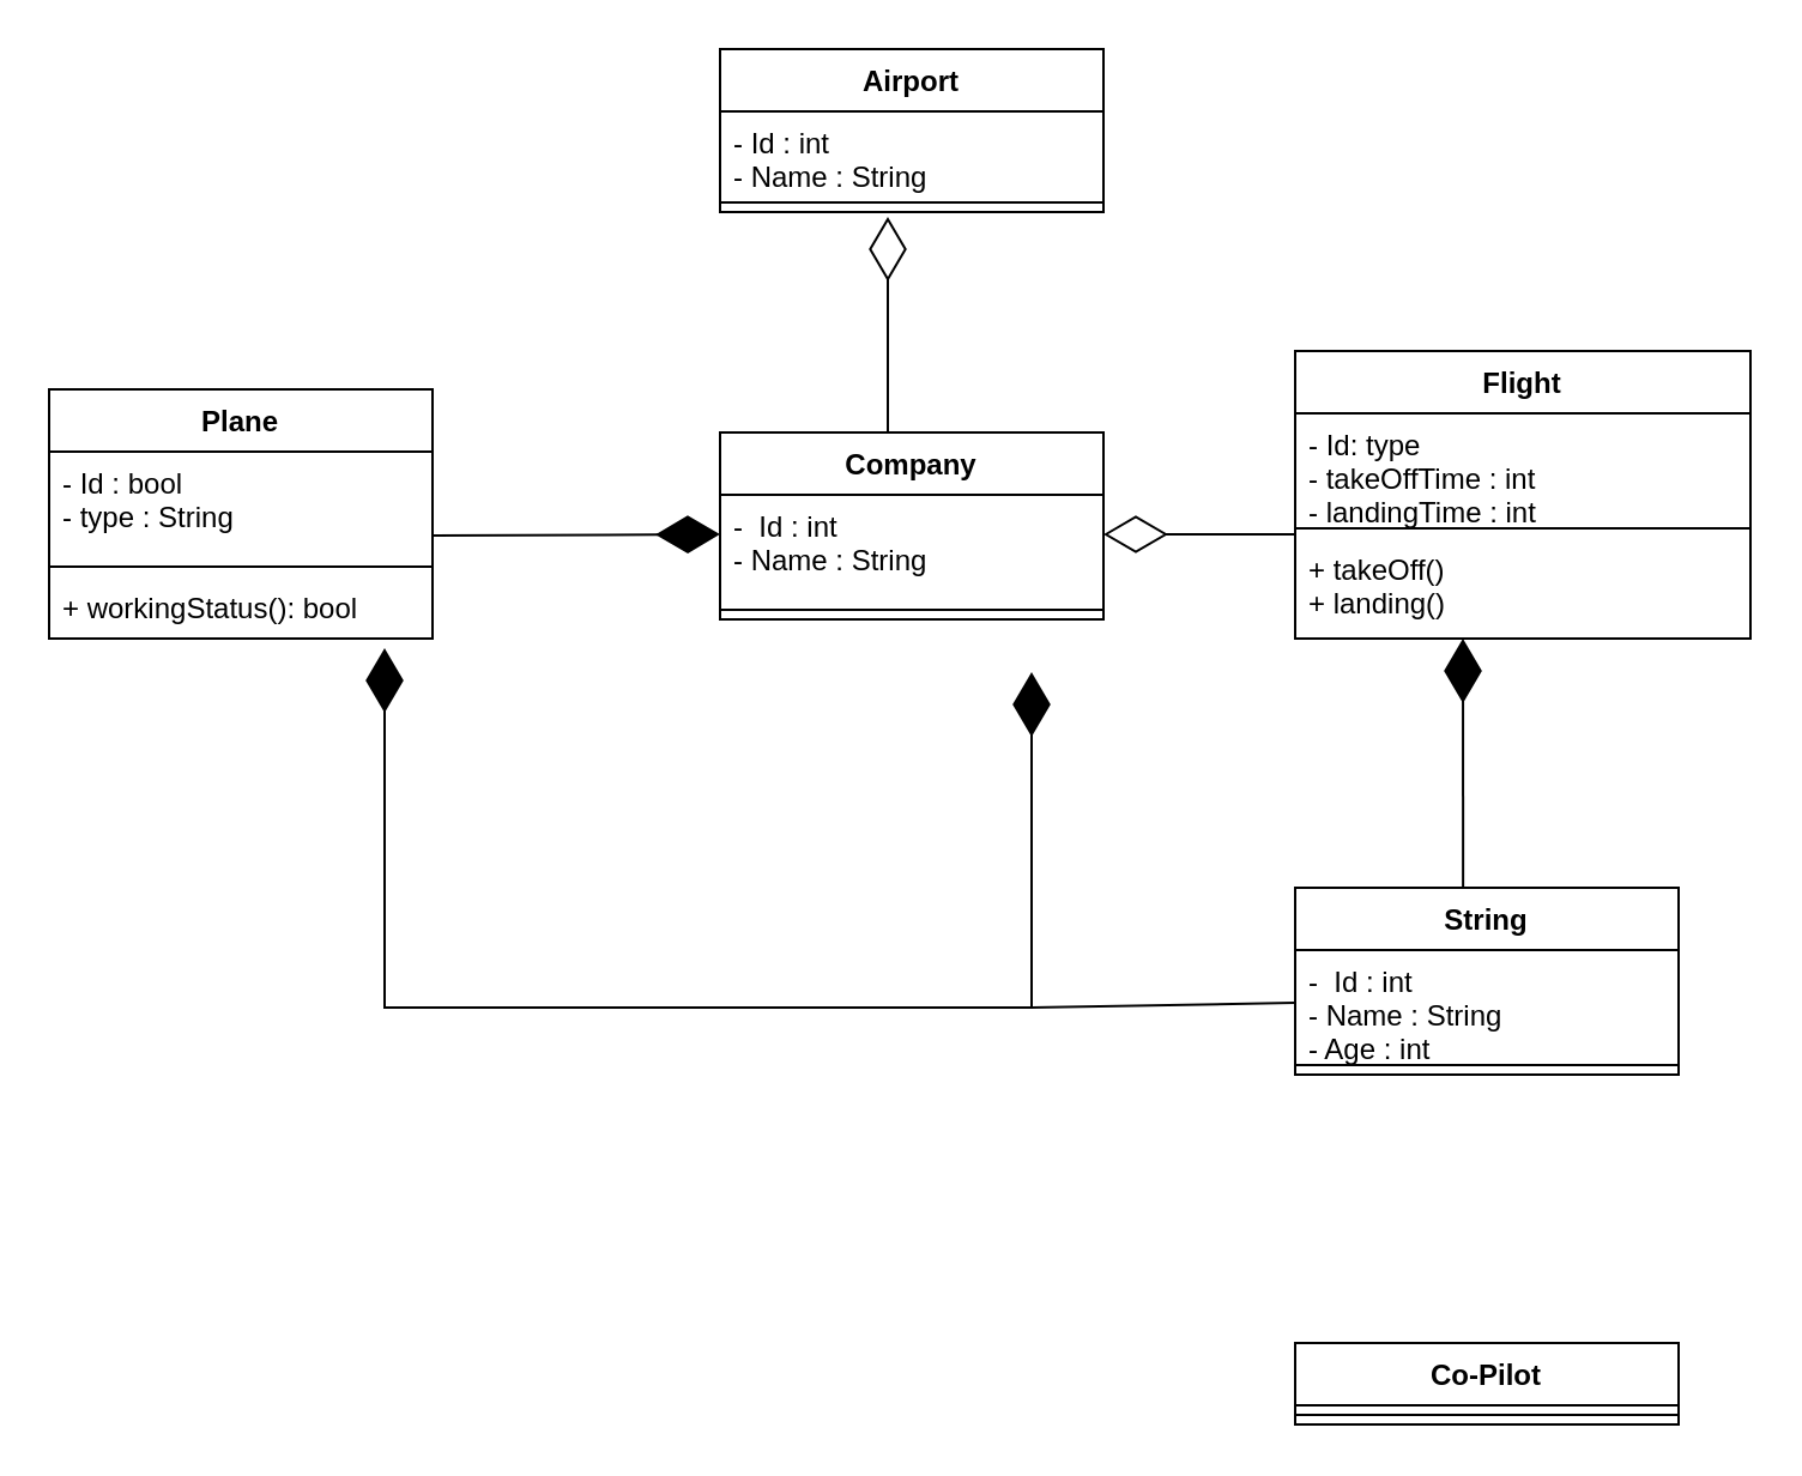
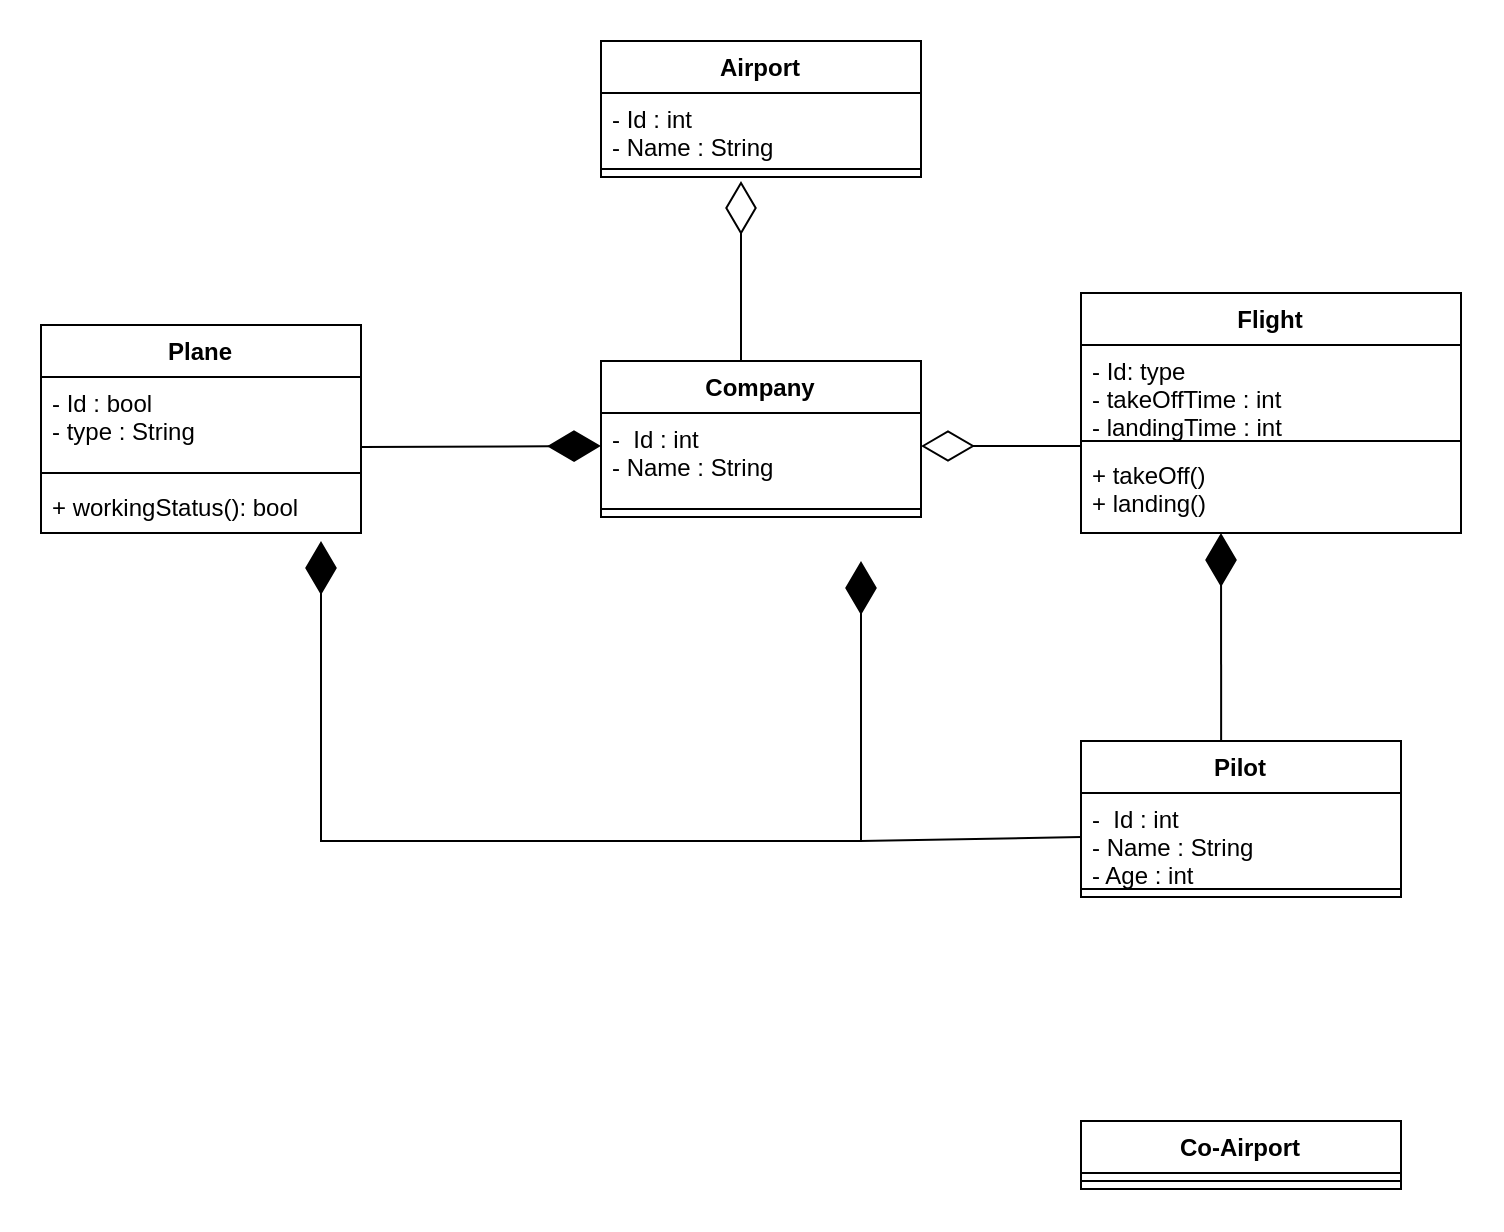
- <mxCell id="16" value="String" style="swimlane;fontStyle=1;align=center;verticalAlign=top;childLayout=stackLayout;horizontal=1;startSize=26;horizontalStack=0;resizeParent=1;resizeParentMax=0;resizeLast=0;collapsible=1;marginBottom=0;" vertex="1" parent="1"><mxGeometry x="540" y="370" width="160" height="78" as="geometry" /></mxCell>
+ <mxCell id="16" value="Pilot" style="swimlane;fontStyle=1;align=center;verticalAlign=top;childLayout=stackLayout;horizontal=1;startSize=26;horizontalStack=0;resizeParent=1;resizeParentMax=0;resizeLast=0;collapsible=1;marginBottom=0;" vertex="1" parent="1"><mxGeometry x="540" y="370" width="160" height="78" as="geometry" /></mxCell>
- <mxCell id="19" value="Co-Pilot" style="swimlane;fontStyle=1;align=center;verticalAlign=top;childLayout=stackLayout;horizontal=1;startSize=26;horizontalStack=0;resizeParent=1;resizeParentMax=0;resizeLast=0;collapsible=1;marginBottom=0;" vertex="1" parent="1"><mxGeometry x="540" y="560" width="160" height="34" as="geometry" /></mxCell>
+ <mxCell id="19" value="Co-Airport" style="swimlane;fontStyle=1;align=center;verticalAlign=top;childLayout=stackLayout;horizontal=1;startSize=26;horizontalStack=0;resizeParent=1;resizeParentMax=0;resizeLast=0;collapsible=1;marginBottom=0;" vertex="1" parent="1"><mxGeometry x="540" y="560" width="160" height="34" as="geometry" /></mxCell>
